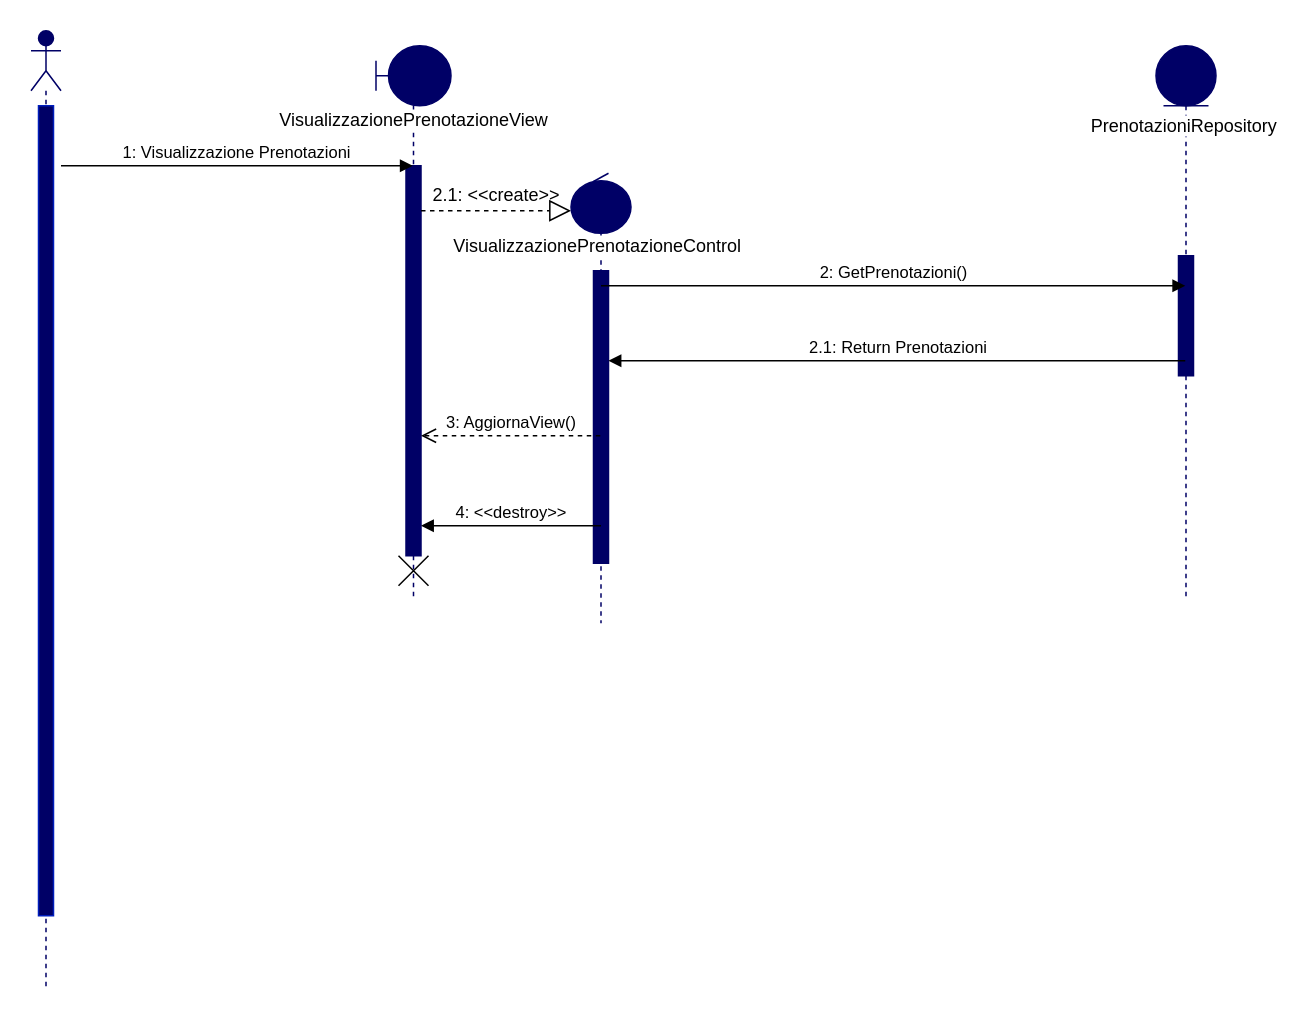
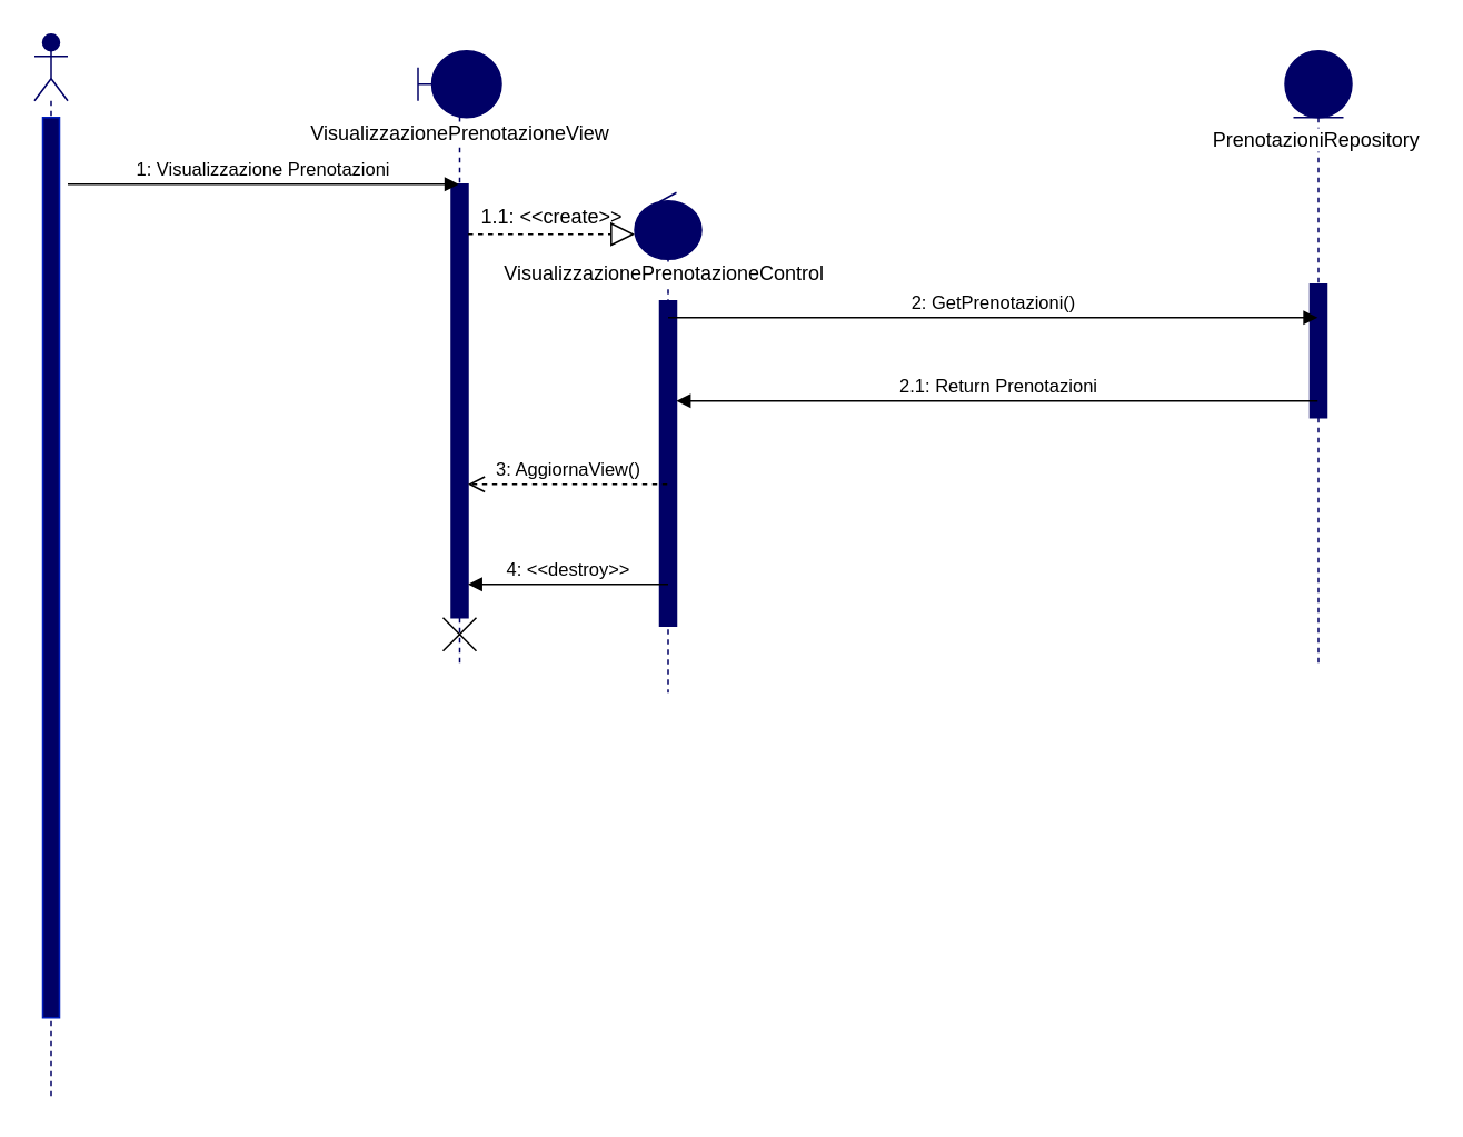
- <mxCell id="17" value="2.1: &amp;lt;&amp;lt;create&amp;gt;&amp;gt;" style="text;html=1;align=center;verticalAlign=middle;resizable=0;points=[];autosize=1;" parent="1" vertex="1"><mxGeometry x="280" y="120" width="100" height="20" as="geometry" /></mxCell>
+ <mxCell id="17" value="1.1: &amp;lt;&amp;lt;create&amp;gt;&amp;gt;" style="text;html=1;align=center;verticalAlign=middle;resizable=0;points=[];autosize=1;" parent="1" vertex="1"><mxGeometry x="280" y="120" width="100" height="20" as="geometry" /></mxCell>
